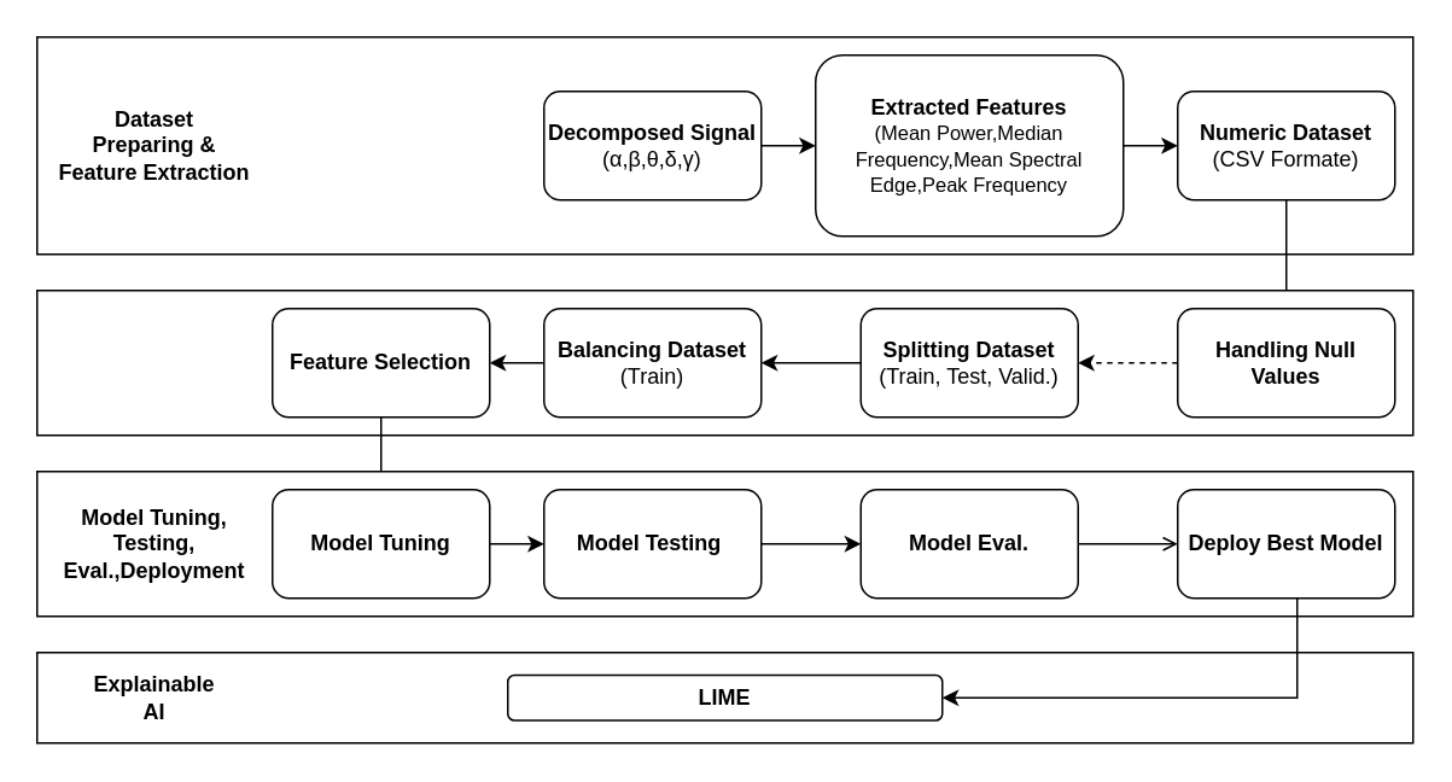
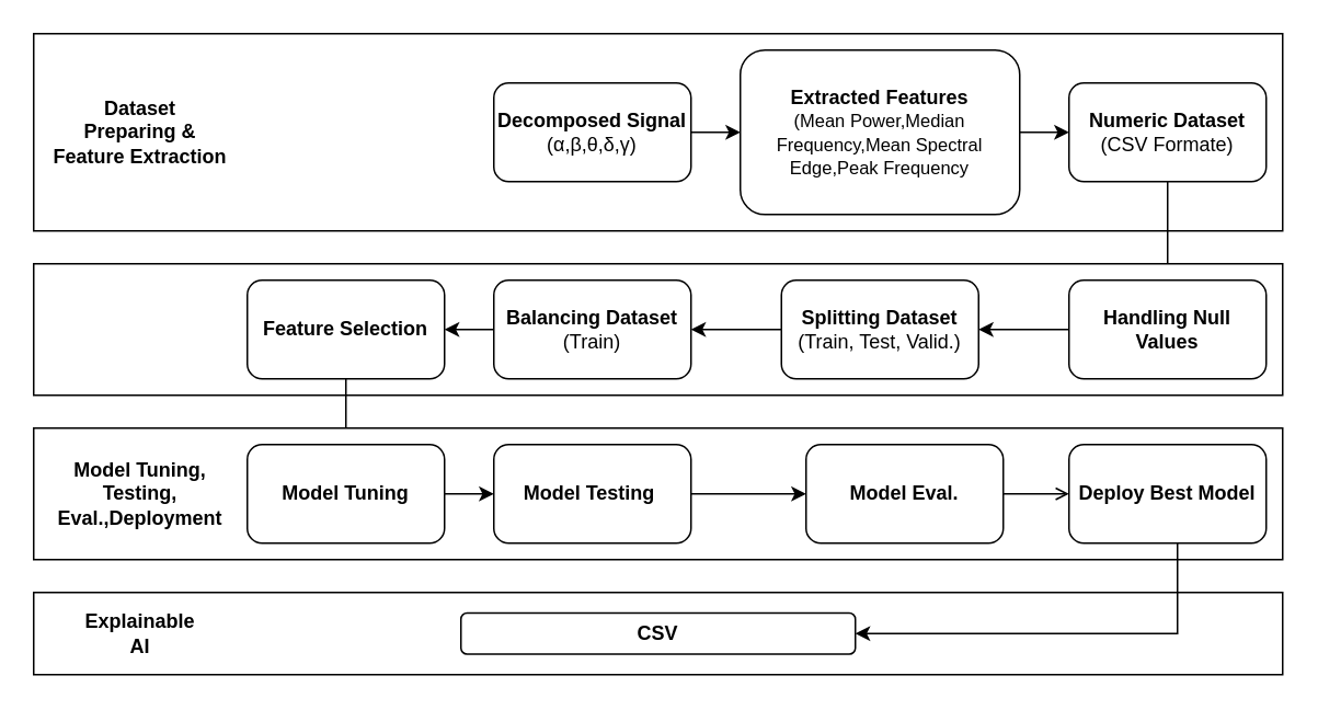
- <mxCell id="11" style="edgeStyle=orthogonalEdgeStyle;rounded=0;orthogonalLoop=1;jettySize=auto;html=1;dashed=1;" edge="1" parent="1" source="12" target="18"><mxGeometry relative="1" as="geometry" /></mxCell>
+ <mxCell id="11" style="edgeStyle=orthogonalEdgeStyle;rounded=0;orthogonalLoop=1;jettySize=auto;html=1;" edge="1" parent="1" source="12" target="18"><mxGeometry relative="1" as="geometry" /></mxCell>
- <mxCell id="25" value="&lt;b&gt;Model Eval.&lt;/b&gt;" style="rounded=1;whiteSpace=wrap;html=1;" vertex="1" parent="1"><mxGeometry x="475" y="270" width="120" height="60" as="geometry" /></mxCell>
+ <mxCell id="25" value="&lt;b&gt;Model Eval.&lt;/b&gt;" style="rounded=1;whiteSpace=wrap;html=1;" vertex="1" parent="1"><mxGeometry x="490" y="270" width="120" height="60" as="geometry" /></mxCell>
- <mxCell id="30" value="&lt;b&gt;LIME&lt;/b&gt;" style="rounded=1;whiteSpace=wrap;html=1;" vertex="1" parent="1"><mxGeometry x="280" y="372.5" width="240" height="25" as="geometry" /></mxCell>
+ <mxCell id="30" value="&lt;b&gt;CSV&lt;/b&gt;" style="rounded=1;whiteSpace=wrap;html=1;" vertex="1" parent="1"><mxGeometry x="280" y="372.5" width="240" height="25" as="geometry" /></mxCell>
